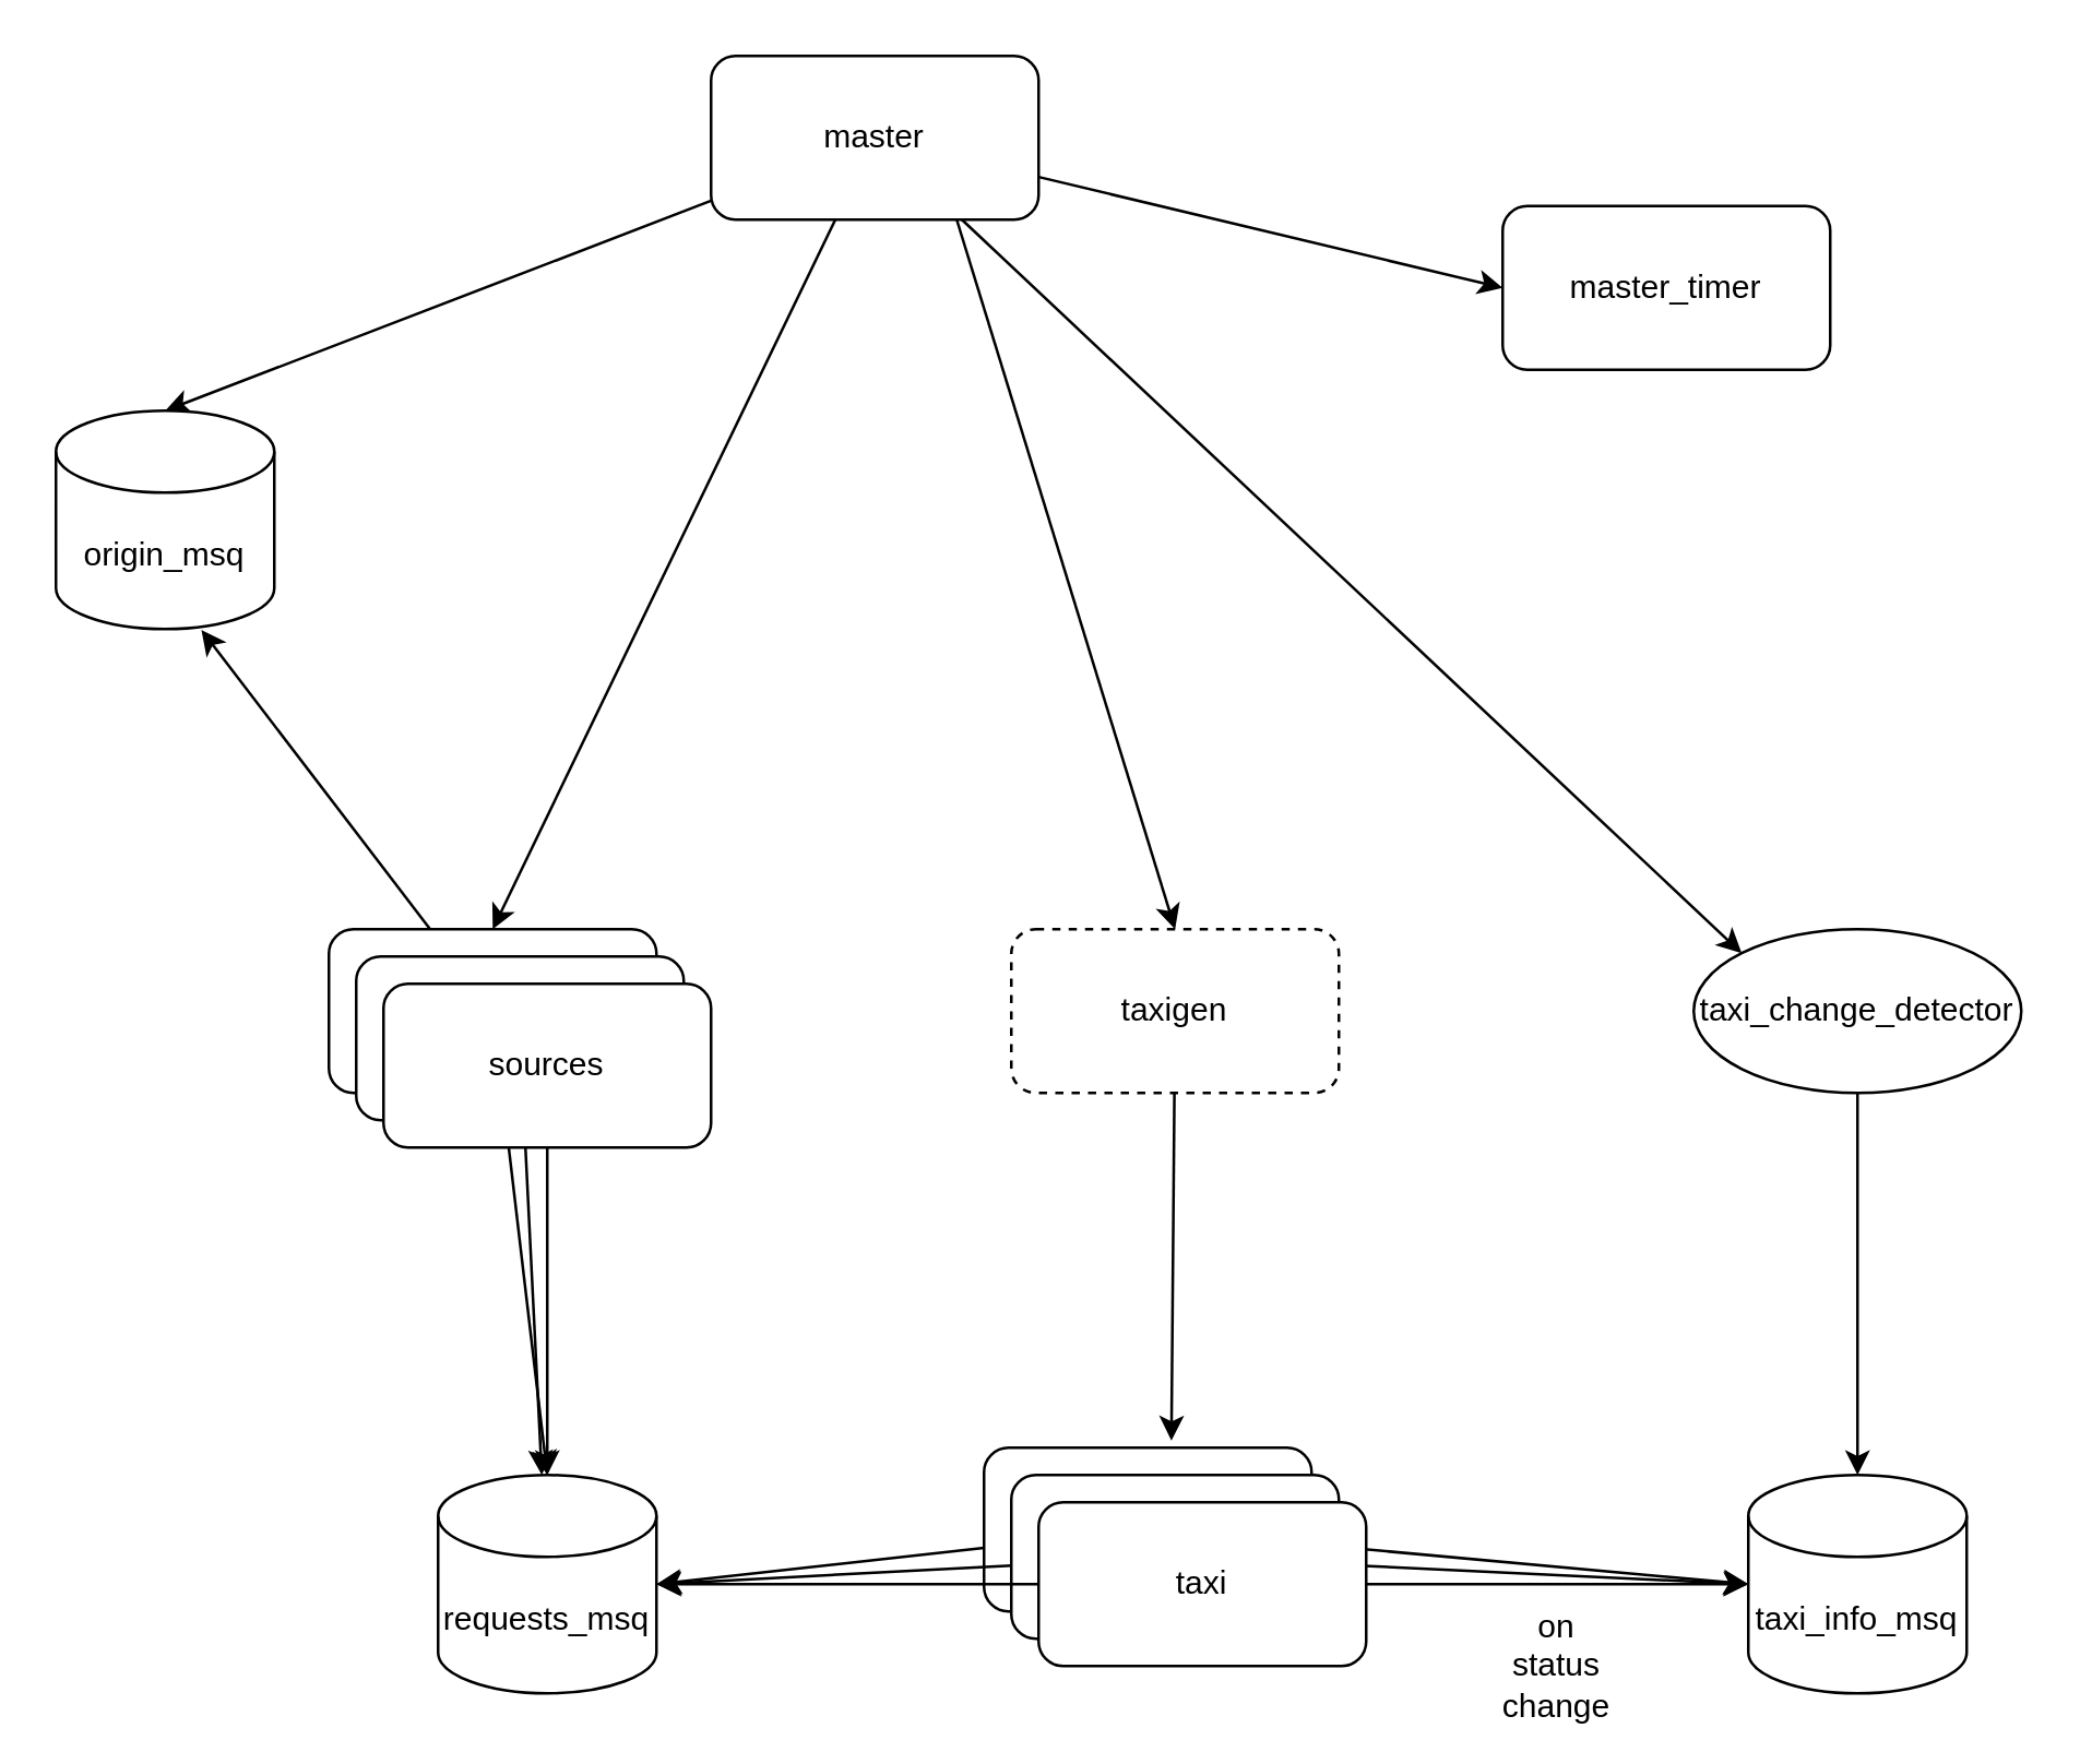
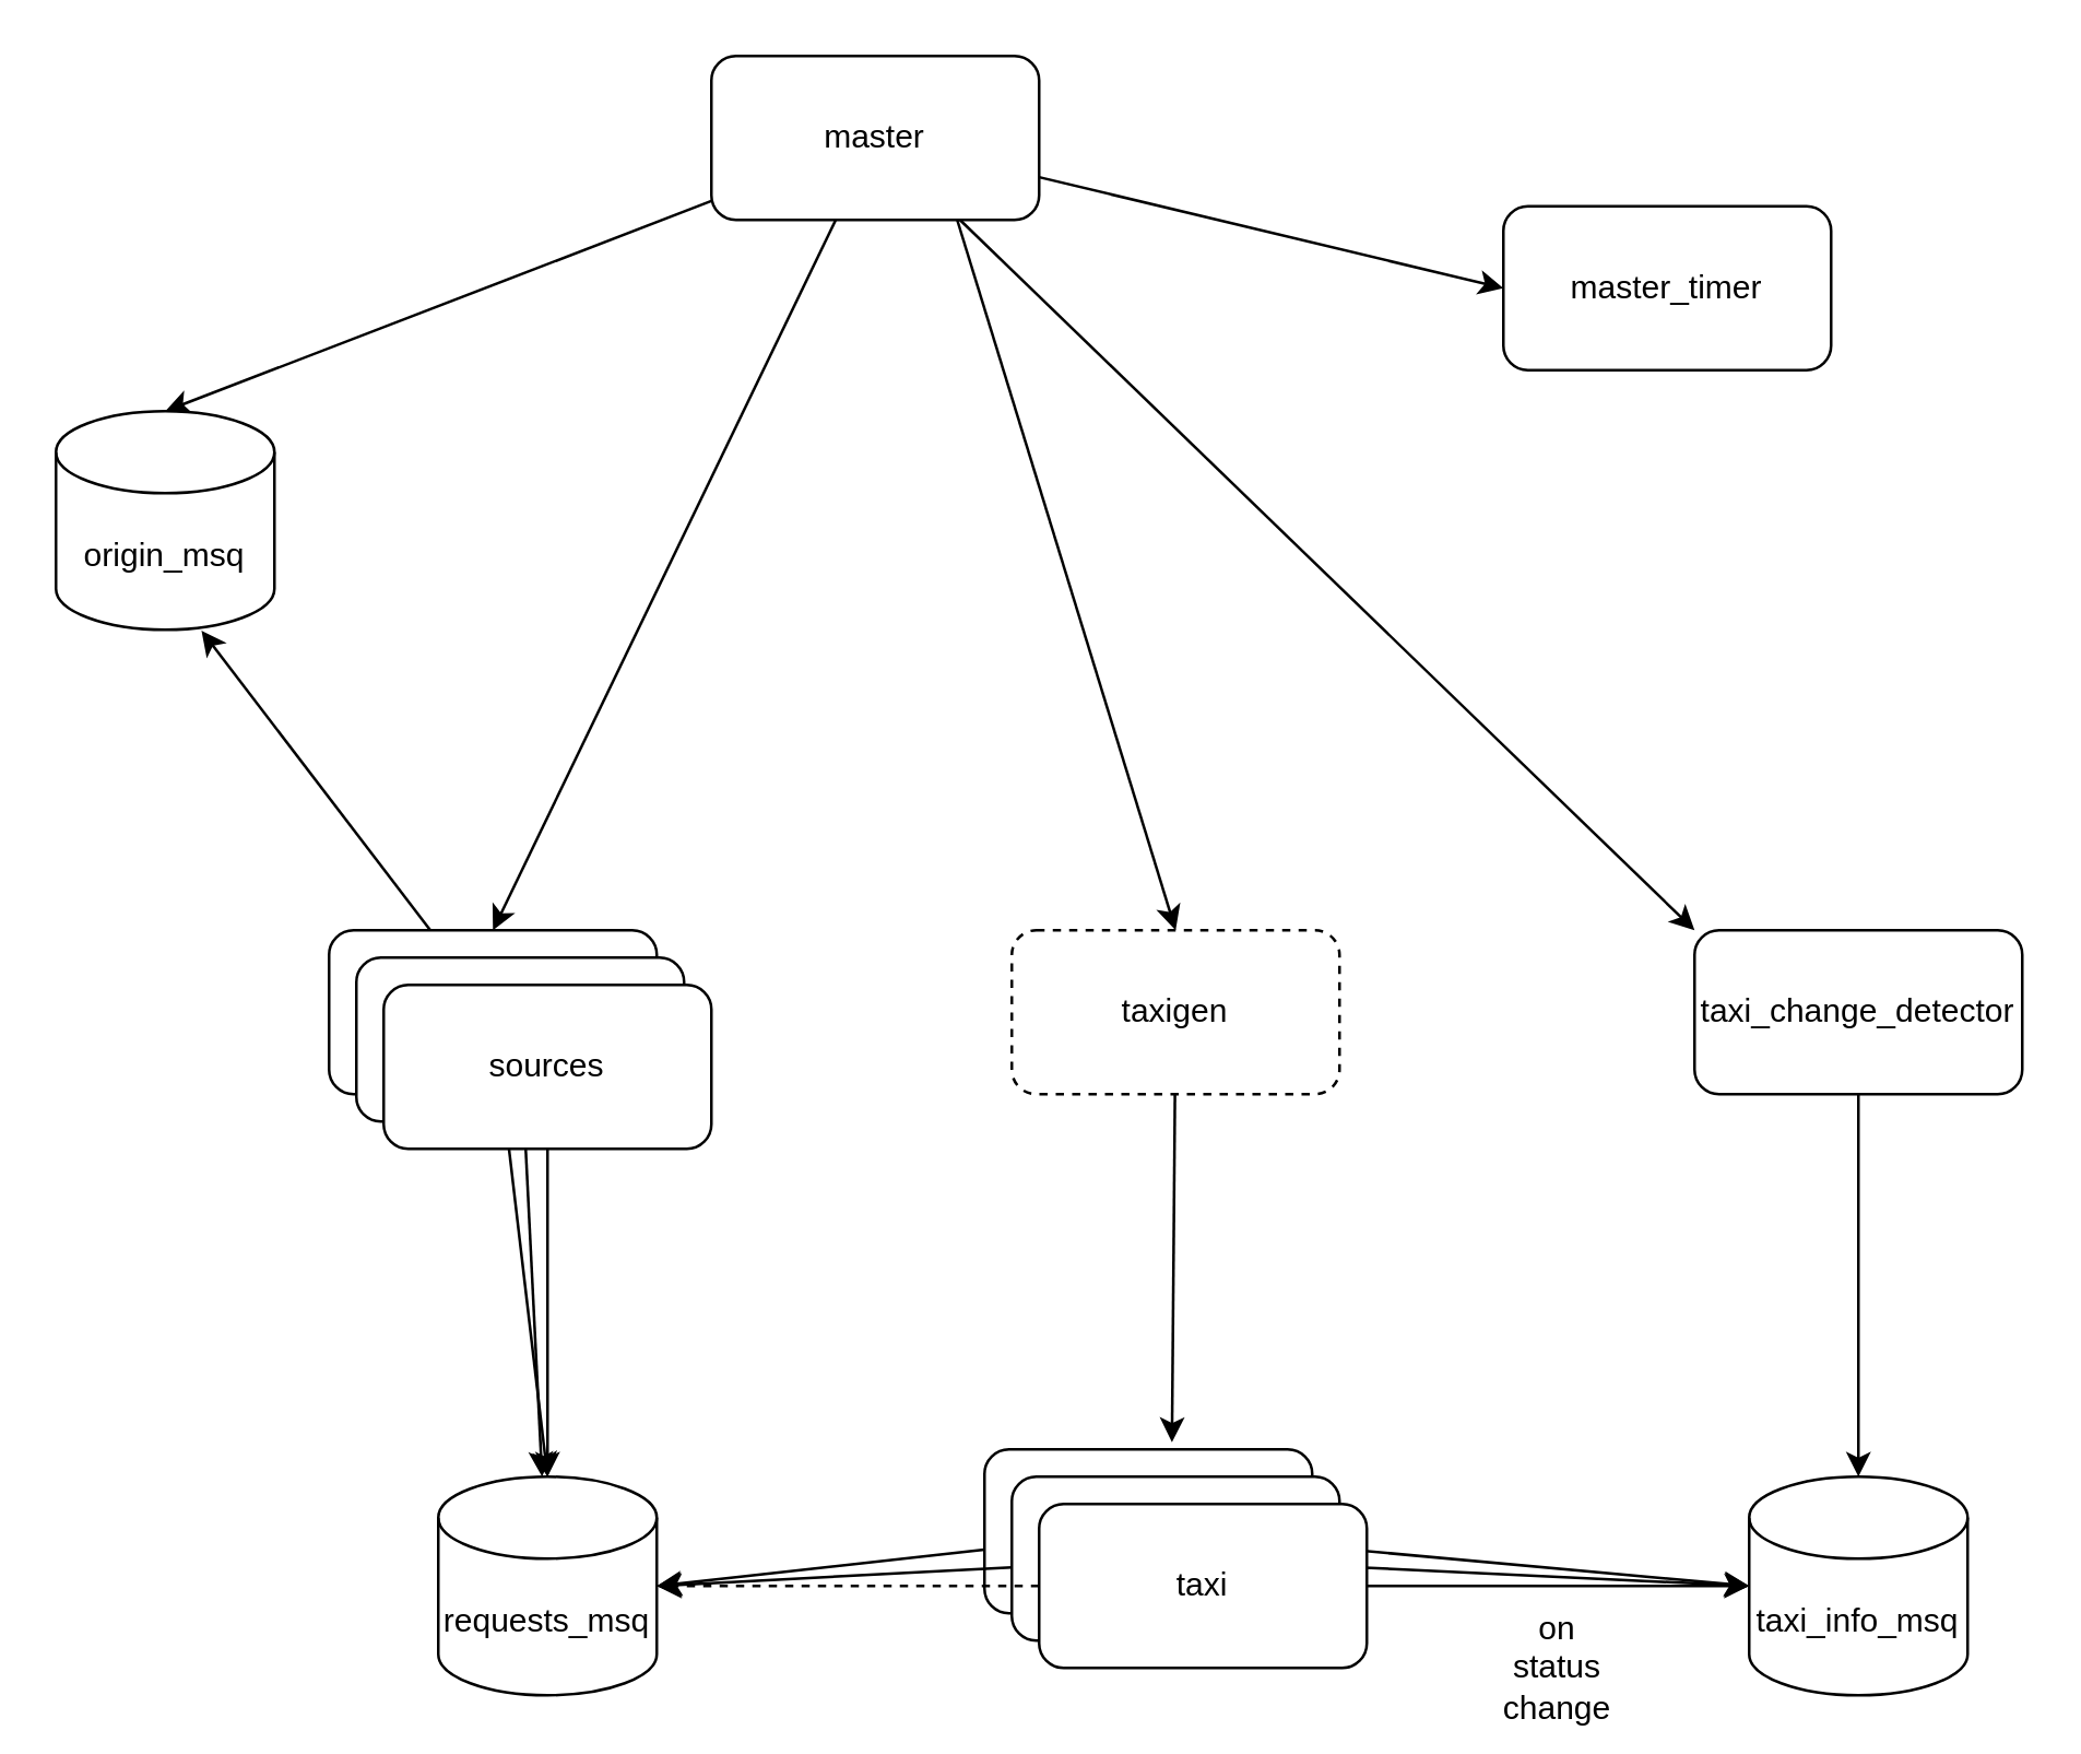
- <mxCell id="9" value="&lt;div&gt;taxi_change_detector&lt;/div&gt;" style="ellipse;whiteSpace=wrap;html=1;" vertex="1" parent="1"><mxGeometry x="620" y="340" width="120" height="60" as="geometry" /></mxCell>
+ <mxCell id="9" value="&lt;div&gt;taxi_change_detector&lt;/div&gt;" style="rounded=1;whiteSpace=wrap;html=1;" vertex="1" parent="1"><mxGeometry x="620" y="340" width="120" height="60" as="geometry" /></mxCell>
- <mxCell id="27" style="edgeStyle=none;rounded=0;orthogonalLoop=1;jettySize=auto;html=1;entryX=1;entryY=0.5;entryDx=0;entryDy=0;entryPerimeter=0;" edge="1" parent="1" source="28" target="31"><mxGeometry relative="1" as="geometry" /></mxCell>
+ <mxCell id="27" style="edgeStyle=none;rounded=0;orthogonalLoop=1;jettySize=auto;html=1;entryX=1;entryY=0.5;entryDx=0;entryDy=0;entryPerimeter=0;dashed=1;" edge="1" parent="1" source="28" target="31"><mxGeometry relative="1" as="geometry" /></mxCell>
